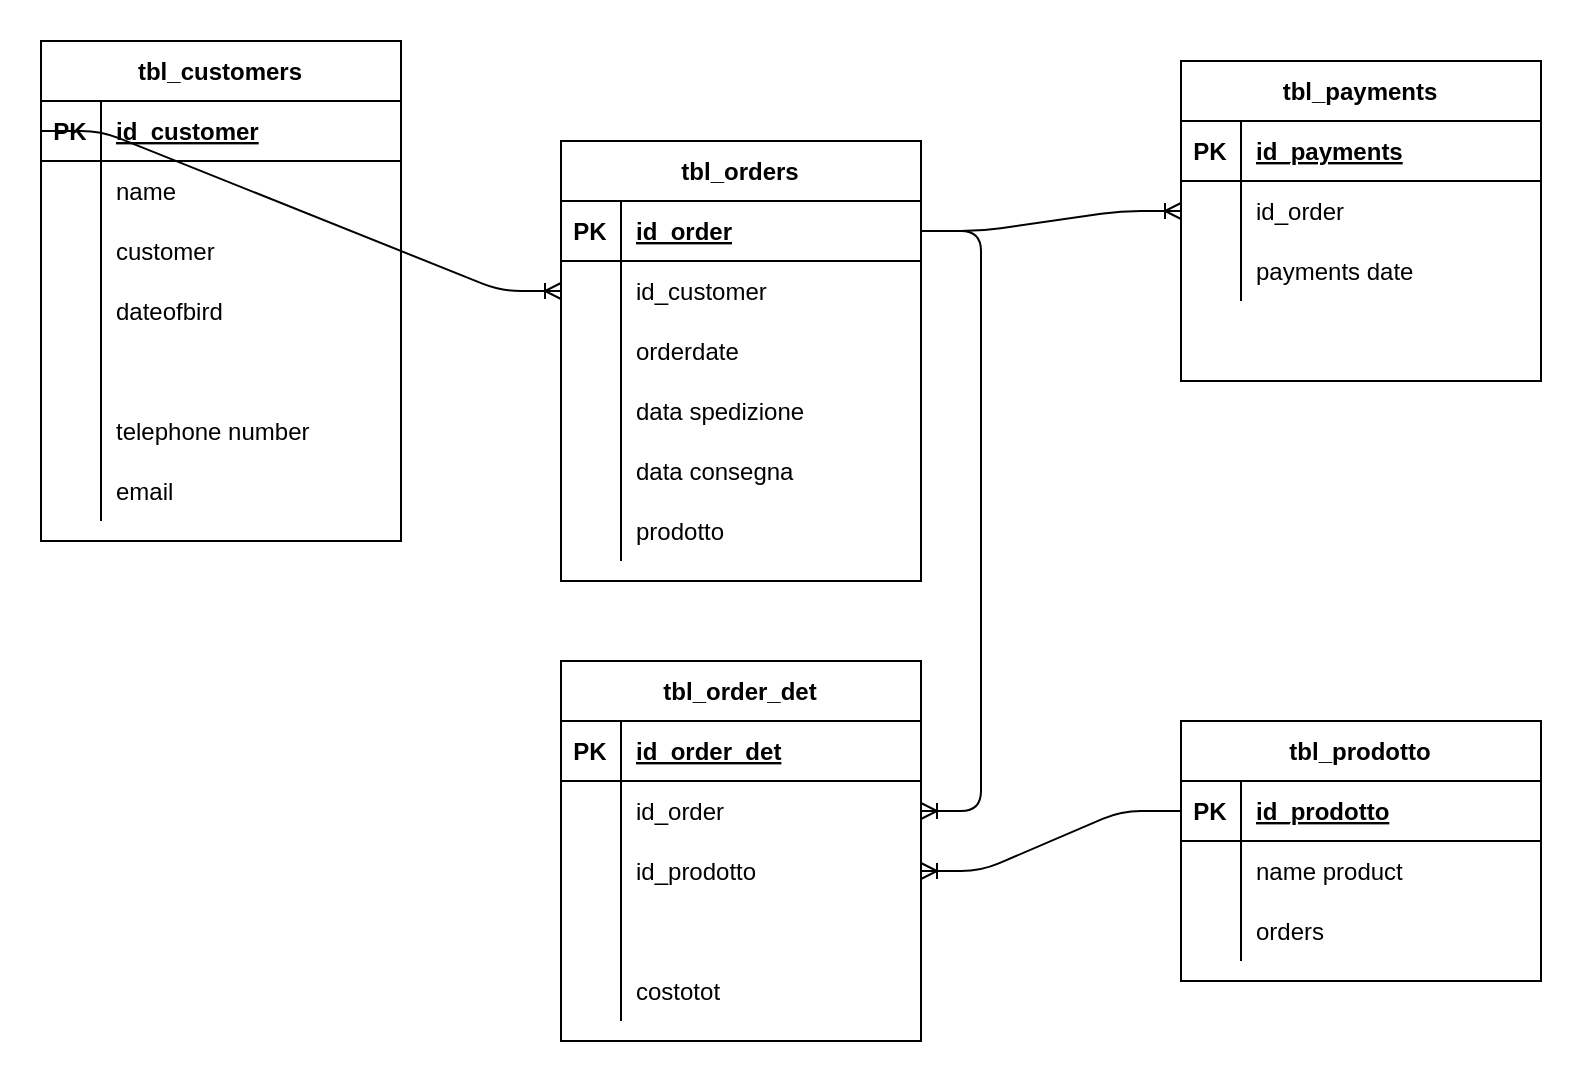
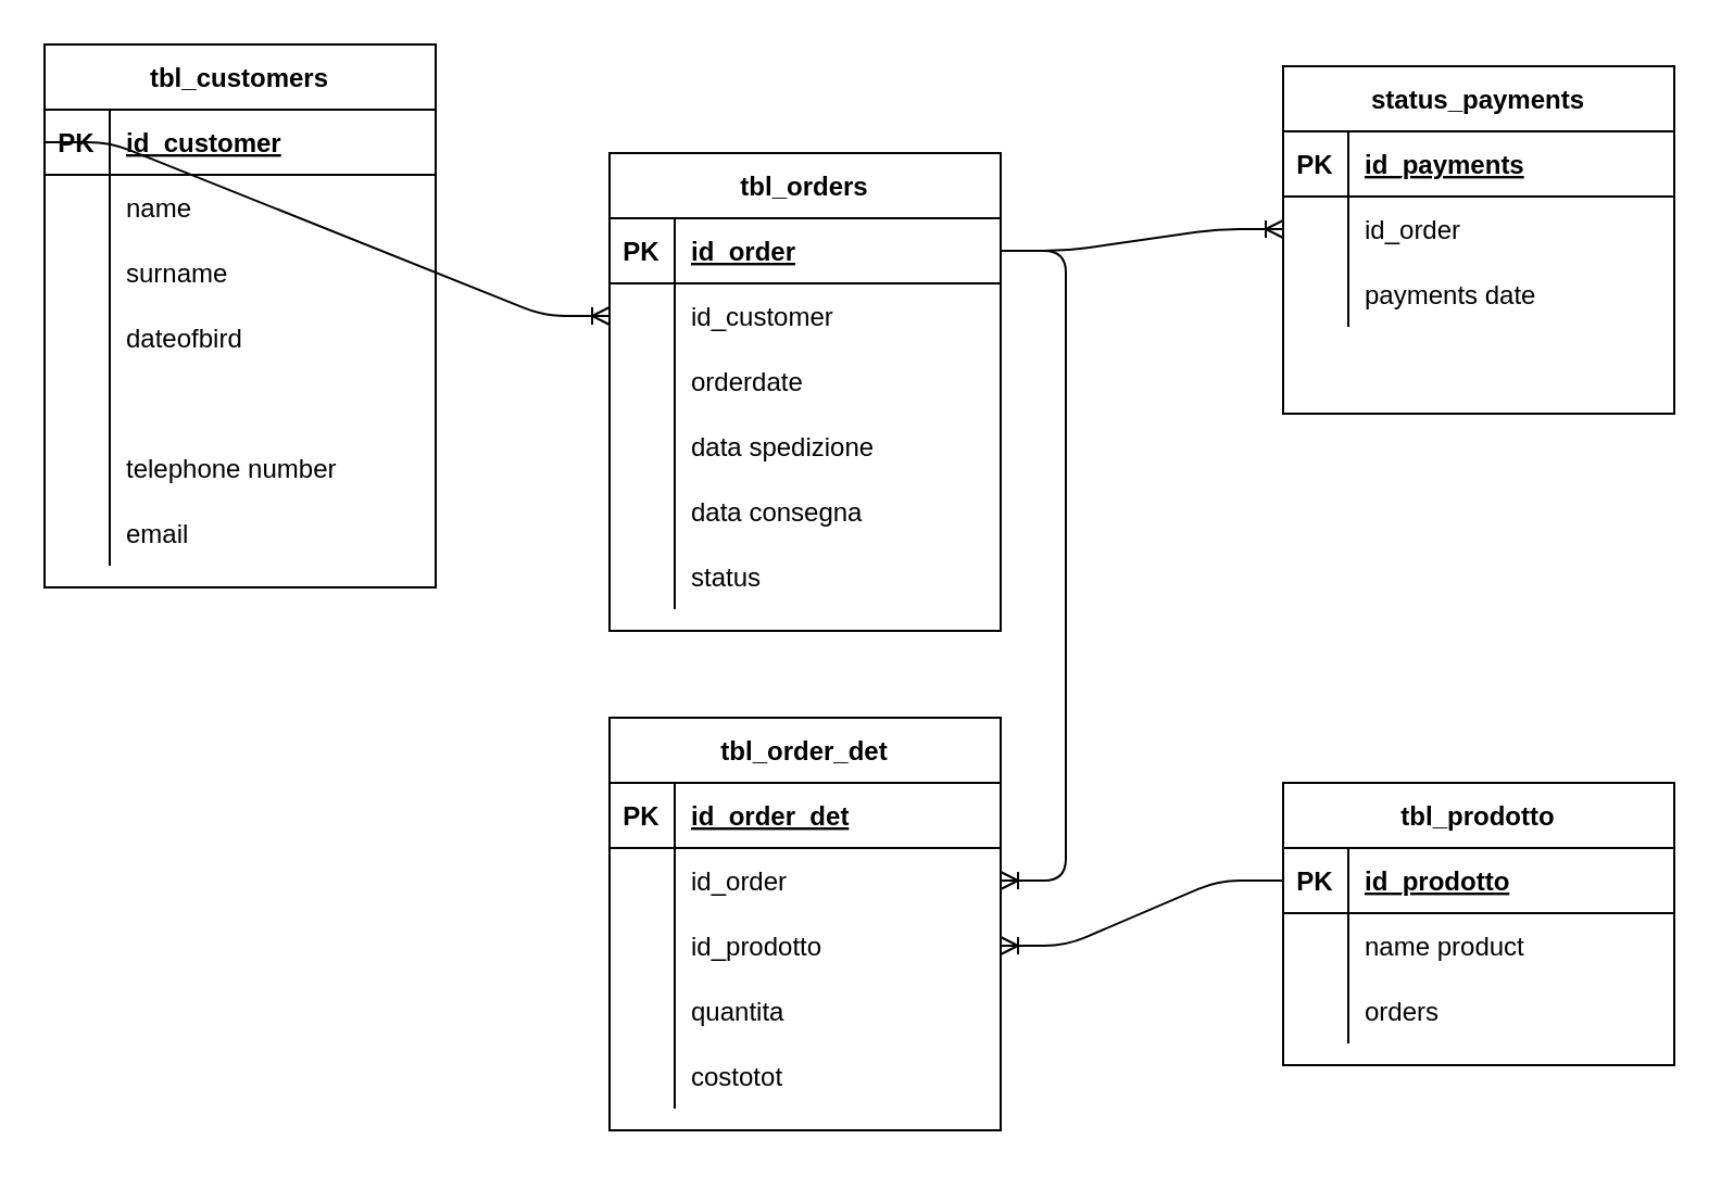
- <mxCell id="42" value="tbl_payments" style="shape=table;startSize=30;container=1;collapsible=1;childLayout=tableLayout;fixedRows=1;rowLines=0;fontStyle=1;align=center;resizeLast=1;" vertex="1" parent="1"><mxGeometry x="590" y="30" width="180" height="160" as="geometry" /></mxCell>
+ <mxCell id="42" value="status_payments" style="shape=table;startSize=30;container=1;collapsible=1;childLayout=tableLayout;fixedRows=1;rowLines=0;fontStyle=1;align=center;resizeLast=1;" vertex="1" parent="1"><mxGeometry x="590" y="30" width="180" height="160" as="geometry" /></mxCell>
- <mxCell id="11" value="customer" style="shape=partialRectangle;connectable=0;fillColor=none;top=0;left=0;bottom=0;right=0;align=left;spacingLeft=6;overflow=hidden;" vertex="1" parent="9"><mxGeometry x="30" width="150" height="30" as="geometry" /></mxCell>
+ <mxCell id="11" value="surname" style="shape=partialRectangle;connectable=0;fillColor=none;top=0;left=0;bottom=0;right=0;align=left;spacingLeft=6;overflow=hidden;" vertex="1" parent="9"><mxGeometry x="30" width="150" height="30" as="geometry" /></mxCell>
- <mxCell id="41" value="prodotto" style="shape=partialRectangle;connectable=0;fillColor=none;top=0;left=0;bottom=0;right=0;align=left;spacingLeft=6;overflow=hidden;" vertex="1" parent="39"><mxGeometry x="30" width="150" height="30" as="geometry" /></mxCell>
+ <mxCell id="41" value="status" style="shape=partialRectangle;connectable=0;fillColor=none;top=0;left=0;bottom=0;right=0;align=left;spacingLeft=6;overflow=hidden;" vertex="1" parent="39"><mxGeometry x="30" width="150" height="30" as="geometry" /></mxCell>
+ <mxCell id="76" value="quantita" style="shape=partialRectangle;connectable=0;fillColor=none;top=0;left=0;bottom=0;right=0;align=left;spacingLeft=6;overflow=hidden;" vertex="1" parent="74"><mxGeometry x="30" width="150" height="30" as="geometry" /></mxCell>
